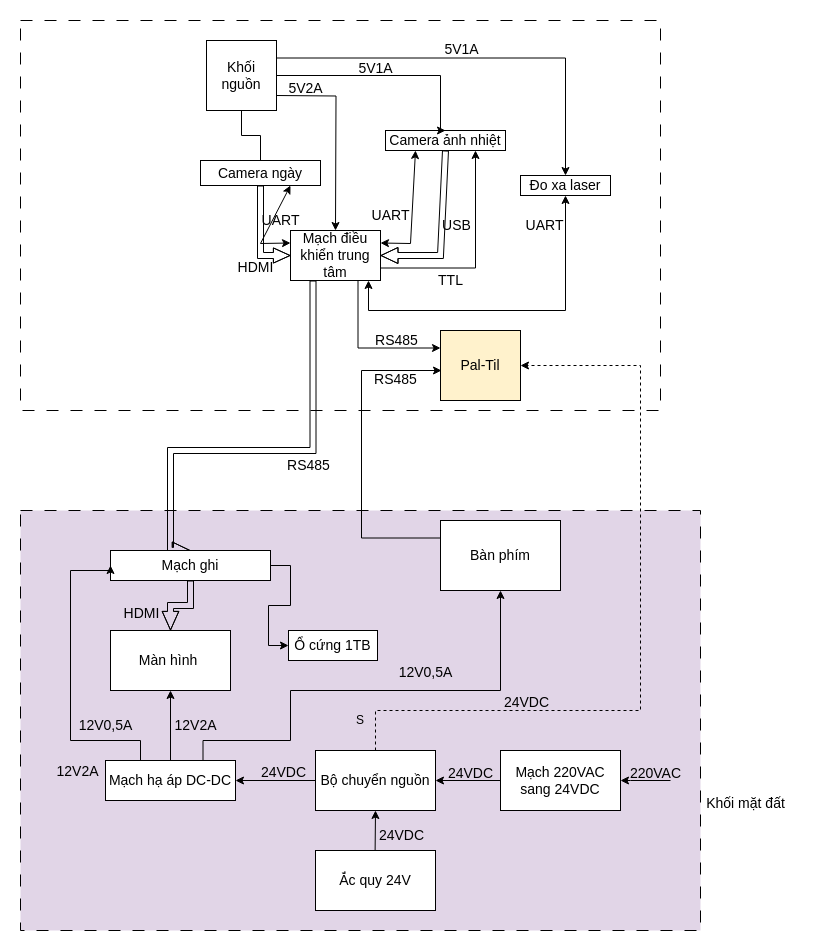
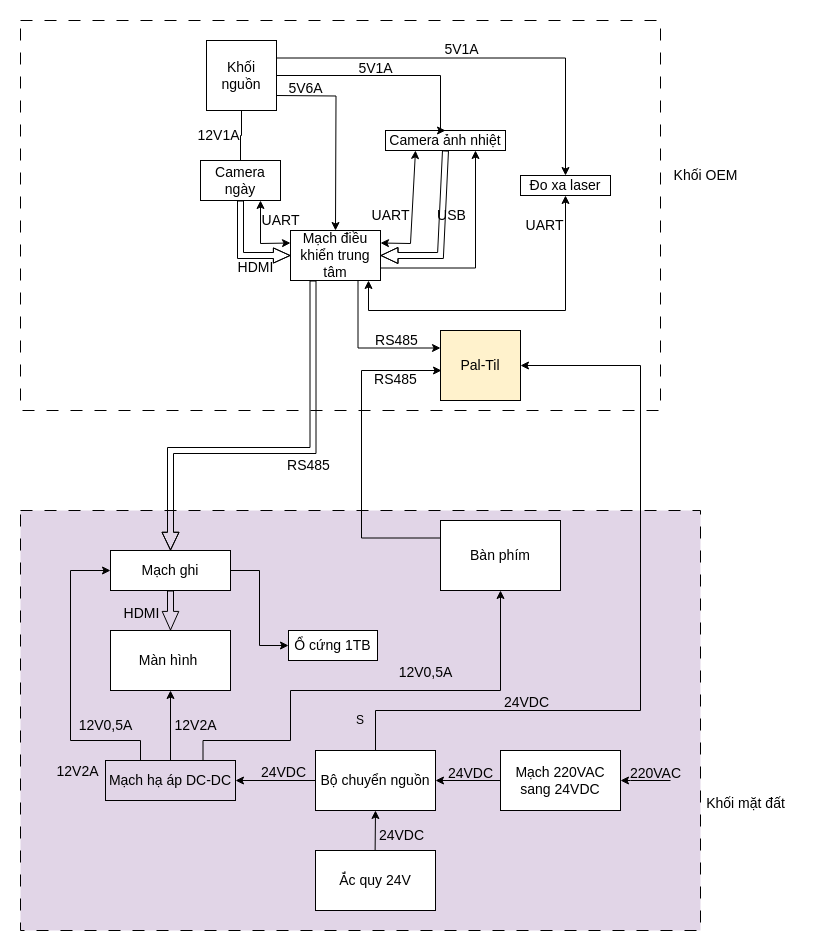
- <mxCell id="20" value="5V2A" style="text;html=1;align=center;verticalAlign=middle;resizable=0;points=[];autosize=1;strokeColor=none;fillColor=none;fontSize=14;" vertex="1" parent="1"><mxGeometry x="275" y="73" width="60" height="30" as="geometry" /></mxCell>
+ <mxCell id="20" value="5V6A" style="text;html=1;align=center;verticalAlign=middle;resizable=0;points=[];autosize=1;strokeColor=none;fillColor=none;fontSize=14;" vertex="1" parent="1"><mxGeometry x="275" y="73" width="60" height="30" as="geometry" /></mxCell>
+ <mxCell id="19" value="12V1A" style="text;html=1;align=center;verticalAlign=middle;resizable=0;points=[];autosize=1;strokeColor=none;fillColor=none;fontSize=14;" vertex="1" parent="1"><mxGeometry x="183" y="120" width="70" height="30" as="geometry" /></mxCell>
- <mxCell id="9" value="&lt;font style=&quot;font-size: 14px;&quot;&gt;Camera ngày&lt;/font&gt;" style="rounded=0;whiteSpace=wrap;html=1;fontSize=14;" vertex="1" parent="1"><mxGeometry x="200" y="160" width="120" height="25" as="geometry" /></mxCell>
+ <mxCell id="9" value="&lt;font style=&quot;font-size: 14px;&quot;&gt;Camera ngày&lt;/font&gt;" style="rounded=0;whiteSpace=wrap;html=1;fontSize=14;" vertex="1" parent="1"><mxGeometry x="200" y="160" width="80" height="40" as="geometry" /></mxCell>
+ <mxCell id="60" value="Khối OEM" style="text;html=1;align=center;verticalAlign=middle;resizable=0;points=[];autosize=1;strokeColor=none;fillColor=none;fontSize=14;" vertex="1" parent="1"><mxGeometry x="660" y="160" width="90" height="30" as="geometry" /></mxCell>
- <mxCell id="23" value="USB" style="text;html=1;align=center;verticalAlign=middle;resizable=0;points=[];autosize=1;strokeColor=none;fillColor=none;fontSize=14;" vertex="1" parent="1"><mxGeometry x="431" y="210" width="50" height="30" as="geometry" /></mxCell>
+ <mxCell id="23" value="USB" style="text;html=1;align=center;verticalAlign=middle;resizable=0;points=[];autosize=1;strokeColor=none;fillColor=none;fontSize=14;" vertex="1" parent="1"><mxGeometry x="426" y="200" width="50" height="30" as="geometry" /></mxCell>
- <mxCell id="24" value="TTL" style="text;html=1;align=center;verticalAlign=middle;resizable=0;points=[];autosize=1;strokeColor=none;fillColor=none;fontSize=14;" vertex="1" parent="1"><mxGeometry x="425" y="265.25" width="50" height="30" as="geometry" /></mxCell>
- <mxCell id="33" value="&lt;font style=&quot;font-size: 14px;&quot;&gt;Mạch ghi&lt;/font&gt;" style="rounded=0;whiteSpace=wrap;html=1;fontSize=14;" vertex="1" parent="1"><mxGeometry x="110" y="550" width="160" height="30" as="geometry" /></mxCell>
+ <mxCell id="33" value="&lt;font style=&quot;font-size: 14px;&quot;&gt;Mạch ghi&lt;/font&gt;" style="rounded=0;whiteSpace=wrap;html=1;fontSize=14;" vertex="1" parent="1"><mxGeometry x="110" y="550" width="120" height="40" as="geometry" /></mxCell>
- <mxCell id="47" style="edgeStyle=orthogonalEdgeStyle;rounded=0;orthogonalLoop=1;jettySize=auto;html=1;exitX=0.5;exitY=0;exitDx=0;exitDy=0;entryX=1;entryY=0.5;entryDx=0;entryDy=0;dashed=1;" edge="1" parent="1" source="49" target="27"><mxGeometry relative="1" as="geometry"><Array as="points"><mxPoint x="375" y="710" /><mxPoint x="640" y="710" /><mxPoint x="640" y="365" /></Array></mxGeometry></mxCell>
+ <mxCell id="47" style="edgeStyle=orthogonalEdgeStyle;rounded=0;orthogonalLoop=1;jettySize=auto;html=1;exitX=0.5;exitY=0;exitDx=0;exitDy=0;entryX=1;entryY=0.5;entryDx=0;entryDy=0;" edge="1" parent="1" source="49" target="27"><mxGeometry relative="1" as="geometry"><Array as="points"><mxPoint x="375" y="710" /><mxPoint x="640" y="710" /><mxPoint x="640" y="365" /></Array></mxGeometry></mxCell>
- <mxCell id="57" value="Mạch hạ áp DC-DC" style="rounded=0;whiteSpace=wrap;html=1;fontSize=14;" vertex="1" parent="1"><mxGeometry x="105" y="760" width="130" height="40" as="geometry" /></mxCell>
+ <mxCell id="57" value="Mạch hạ áp DC-DC" style="rounded=0;whiteSpace=wrap;html=1;fontSize=14;fillColor=#e1d5e7;" vertex="1" parent="1"><mxGeometry x="105" y="760" width="130" height="40" as="geometry" /></mxCell>
